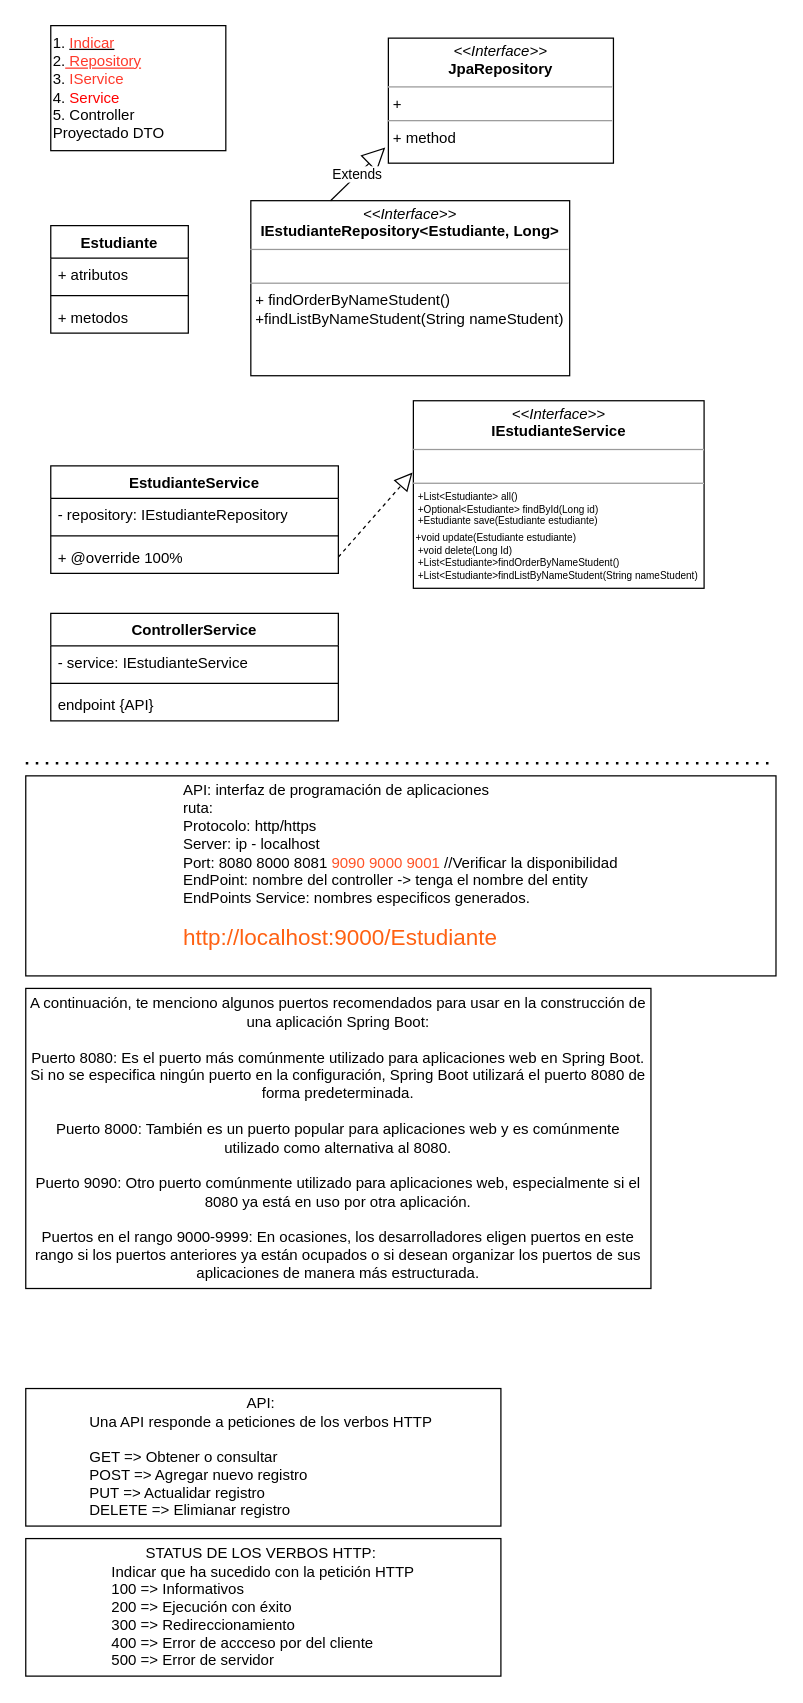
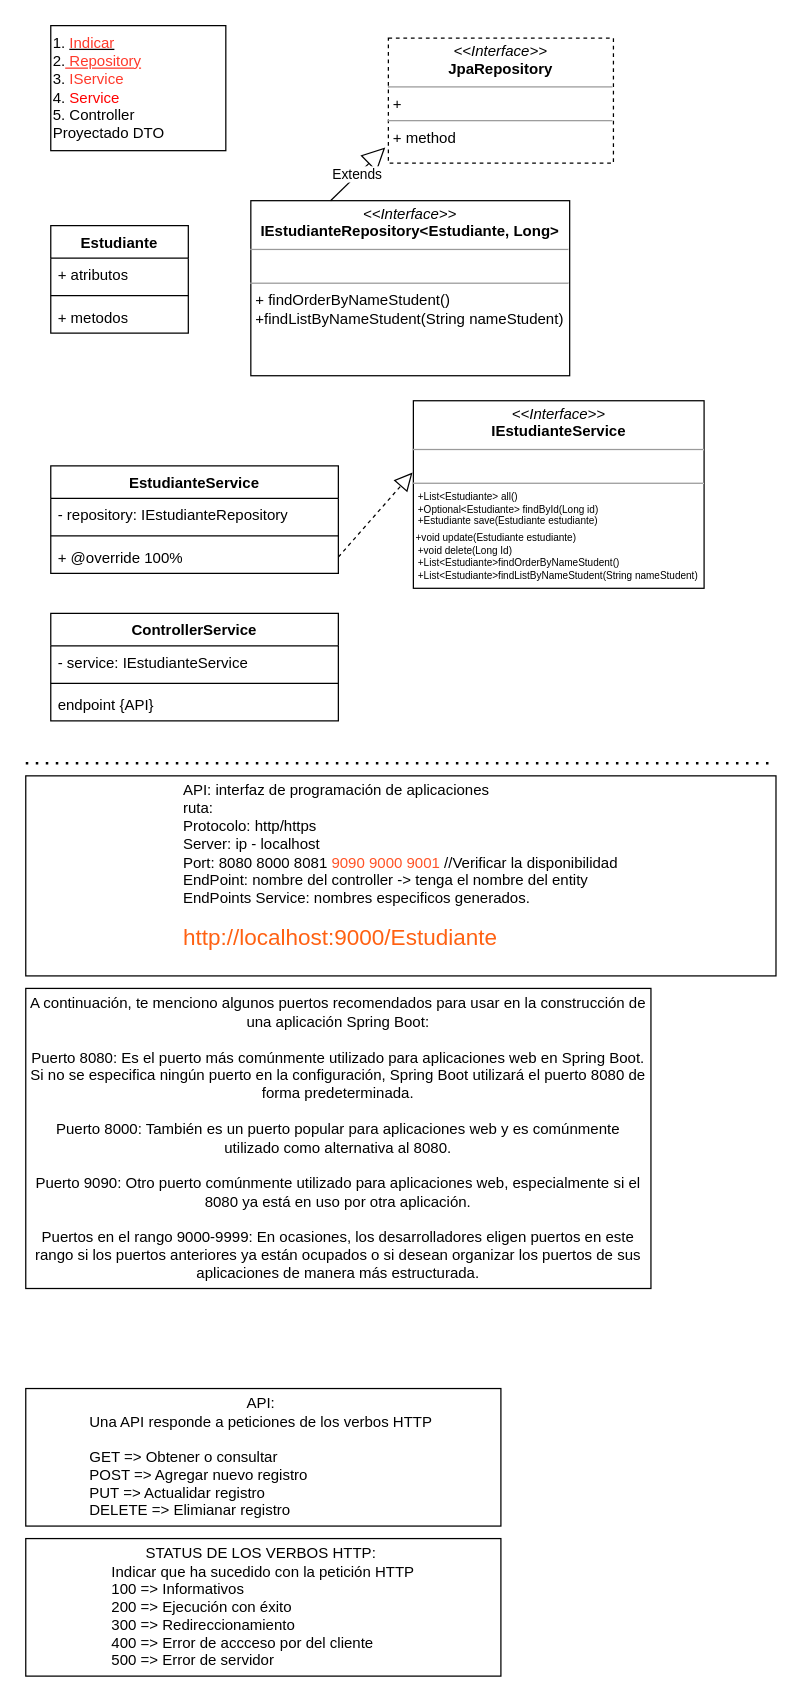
- <mxCell id="8" value="&lt;p style=&quot;margin:0px;margin-top:4px;text-align:center;&quot;&gt;&lt;i&gt;&amp;lt;&amp;lt;Interface&amp;gt;&amp;gt;&lt;/i&gt;&lt;br&gt;&lt;b&gt;JpaRepository&lt;/b&gt;&lt;/p&gt;&lt;hr size=&quot;1&quot;&gt;&lt;p style=&quot;margin:0px;margin-left:4px;&quot;&gt;+&amp;nbsp;&lt;br&gt;&lt;/p&gt;&lt;hr size=&quot;1&quot;&gt;&lt;p style=&quot;margin:0px;margin-left:4px;&quot;&gt;+ method&lt;br&gt;&lt;/p&gt;" style="verticalAlign=top;align=left;overflow=fill;fontSize=12;fontFamily=Helvetica;html=1;whiteSpace=wrap;" vertex="1" parent="1"><mxGeometry x="310" y="30" width="180" height="100" as="geometry" /></mxCell>
+ <mxCell id="8" value="&lt;p style=&quot;margin:0px;margin-top:4px;text-align:center;&quot;&gt;&lt;i&gt;&amp;lt;&amp;lt;Interface&amp;gt;&amp;gt;&lt;/i&gt;&lt;br&gt;&lt;b&gt;JpaRepository&lt;/b&gt;&lt;/p&gt;&lt;hr size=&quot;1&quot;&gt;&lt;p style=&quot;margin:0px;margin-left:4px;&quot;&gt;+&amp;nbsp;&lt;br&gt;&lt;/p&gt;&lt;hr size=&quot;1&quot;&gt;&lt;p style=&quot;margin:0px;margin-left:4px;&quot;&gt;+ method&lt;br&gt;&lt;/p&gt;" style="verticalAlign=top;align=left;overflow=fill;fontSize=12;fontFamily=Helvetica;html=1;whiteSpace=wrap;dashed=1;" vertex="1" parent="1"><mxGeometry x="310" y="30" width="180" height="100" as="geometry" /></mxCell>
